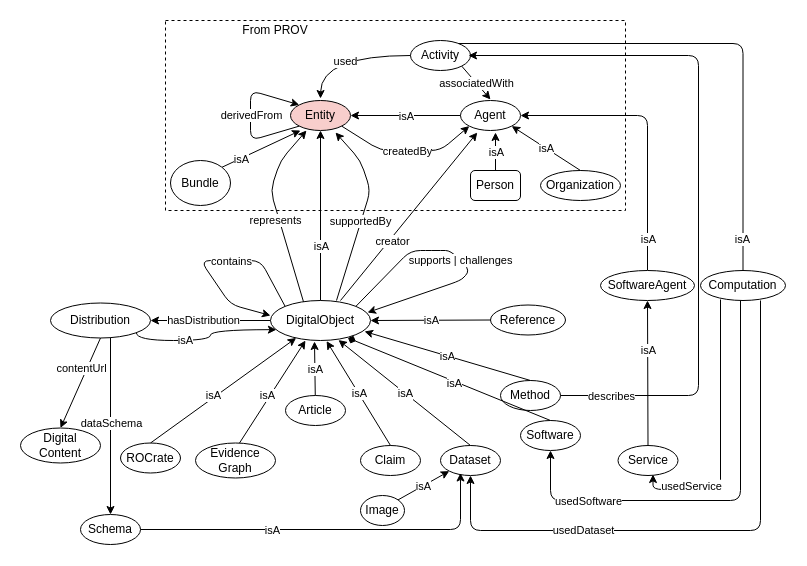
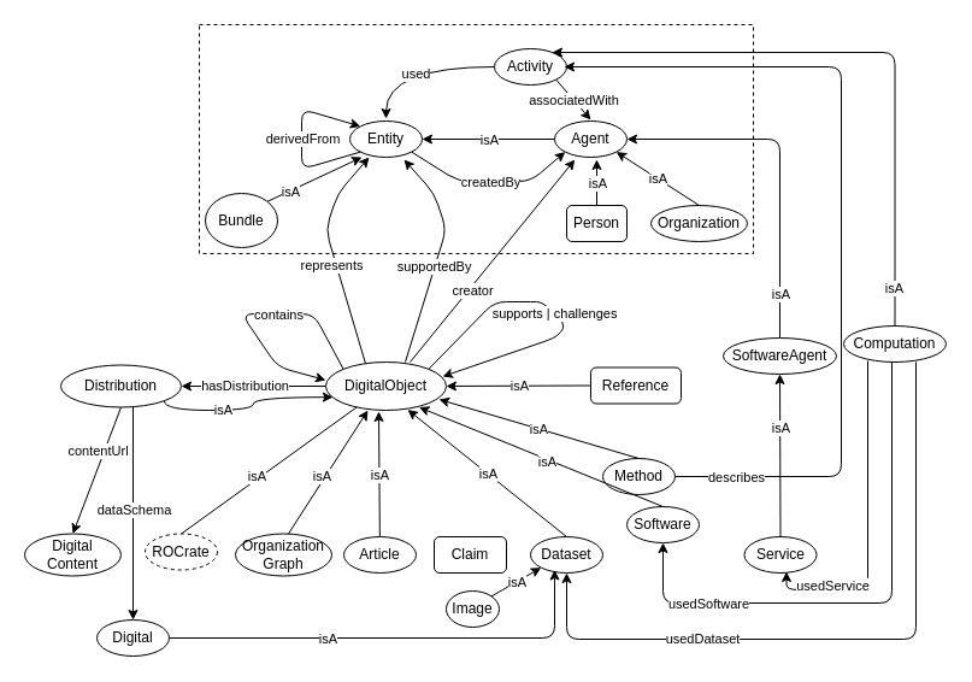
- <mxCell id="70" value="From PROV" style="text;html=1;strokeColor=none;fillColor=none;align=center;verticalAlign=middle;whiteSpace=wrap;rounded=0;dashed=1;" parent="1" vertex="1"><mxGeometry x="240" width="70" height="20" as="geometry" y="20" /></mxCell>
- <mxCell id="75" value="" style="endArrow=none;html=1;exitX=0.5;exitY=0;exitDx=0;exitDy=0;edgeStyle=orthogonalEdgeStyle;" parent="1" source="53" target="2" edge="1"><mxGeometry relative="1" as="geometry"><mxPoint x="742.5" y="270" as="sourcePoint" /><mxPoint x="455" y="43" as="targetPoint" /><Array as="points"><mxPoint x="743" y="43" /></Array></mxGeometry></mxCell>
+ <mxCell id="75" value="" style="endArrow=classic;html=1;exitX=0.5;exitY=0;exitDx=0;exitDy=0;edgeStyle=orthogonalEdgeStyle;" parent="1" source="53" target="2" edge="1"><mxGeometry relative="1" as="geometry"><mxPoint x="742.5" y="270" as="sourcePoint" /><mxPoint x="455" y="43" as="targetPoint" /><Array as="points"><mxPoint x="743" y="43" /></Array></mxGeometry></mxCell>
- <mxCell id="4" value="Entity" style="ellipse;whiteSpace=wrap;html=1;fillColor=#f8cecc;" parent="1" vertex="1"><mxGeometry x="290" y="100" width="60" height="30" as="geometry" /></mxCell>
+ <mxCell id="4" value="Entity" style="ellipse;whiteSpace=wrap;html=1;" parent="1" vertex="1"><mxGeometry x="290" y="100" width="60" height="30" as="geometry" /></mxCell>
- <mxCell id="22" value="" style="endArrow=classic;html=1;exitX=0.5;exitY=0;exitDx=0;exitDy=0;entryX=0.5;entryY=1;entryDx=0;entryDy=0;" parent="1" source="19" target="4" edge="1"><mxGeometry relative="1" as="geometry"><mxPoint x="430" y="280" as="sourcePoint" /><mxPoint x="530" y="280" as="targetPoint" /></mxGeometry></mxCell>
- <mxCell id="23" value="isA" style="edgeLabel;resizable=0;html=1;align=center;verticalAlign=middle;" parent="22" connectable="0" vertex="1"><mxGeometry relative="1" as="geometry"><mxPoint y="30" as="offset" /></mxGeometry></mxCell>
- <mxCell id="89" value="SoftwareAgent" style="ellipse;whiteSpace=wrap;html=1;" parent="1" vertex="1"><mxGeometry x="600" y="270" width="94" height="30" as="geometry" /></mxCell>
+ <mxCell id="89" value="SoftwareAgent" style="ellipse;whiteSpace=wrap;html=1;" parent="1" vertex="1"><mxGeometry x="600" y="280" width="94" height="30" as="geometry" /></mxCell>
- <mxCell id="38" value="Reference" style="ellipse;whiteSpace=wrap;html=1;" parent="1" vertex="1"><mxGeometry x="490" y="304.5" width="75" height="30" as="geometry" /></mxCell>
+ <mxCell id="38" value="Reference" style="whiteSpace=wrap;html=1;rounded=1;" parent="1" vertex="1"><mxGeometry x="490" y="304.5" width="75" height="30" as="geometry" /></mxCell>
- <mxCell id="71" value="" style="endArrow=diamond;html=1;entryX=0.775;entryY=0.938;entryDx=0;entryDy=0;entryPerimeter=0;exitX=0.5;exitY=0;exitDx=0;exitDy=0;" parent="1" source="58" target="19" edge="1"><mxGeometry relative="1" as="geometry"><mxPoint x="460" y="440" as="sourcePoint" /><mxPoint x="520" y="260" as="targetPoint" /></mxGeometry></mxCell>
+ <mxCell id="71" value="" style="endArrow=classic;html=1;entryX=0.775;entryY=0.938;entryDx=0;entryDy=0;entryPerimeter=0;exitX=0.5;exitY=0;exitDx=0;exitDy=0;" parent="1" source="58" target="19" edge="1"><mxGeometry relative="1" as="geometry"><mxPoint x="460" y="440" as="sourcePoint" /><mxPoint x="520" y="260" as="targetPoint" /></mxGeometry></mxCell>
- <mxCell id="85" style="edgeStyle=none;rounded=0;orthogonalLoop=1;jettySize=auto;html=1;exitX=0.5;exitY=0;exitDx=0;exitDy=0;" parent="1" source="87" target="19" edge="1"><mxGeometry relative="1" as="geometry" /></mxCell>
+ <mxCell id="85" style="edgeStyle=none;rounded=0;orthogonalLoop=1;jettySize=auto;html=1;exitX=0.5;exitY=0;exitDx=0;exitDy=0;endArrow=none;" parent="1" source="87" target="19" edge="1"><mxGeometry relative="1" as="geometry" /></mxCell>
- <mxCell id="41" value="" style="endArrow=classic;html=1;exitX=0.5;exitY=0;exitDx=0;exitDy=0;entryX=0.561;entryY=1.014;entryDx=0;entryDy=0;entryPerimeter=0;" parent="1" source="35" target="19" edge="1"><mxGeometry relative="1" as="geometry"><mxPoint x="430" y="280" as="sourcePoint" /><mxPoint x="530" y="280" as="targetPoint" /></mxGeometry></mxCell>
- <mxCell id="42" value="isA" style="edgeLabel;resizable=0;html=1;align=center;verticalAlign=middle;" parent="41" connectable="0" vertex="1"><mxGeometry relative="1" as="geometry" /></mxCell>
- <mxCell id="36" value="Article" style="ellipse;whiteSpace=wrap;html=1;" parent="1" vertex="1"><mxGeometry x="285" y="395" width="60" height="30" as="geometry" /></mxCell>
+ <mxCell id="36" value="Article" style="ellipse;whiteSpace=wrap;html=1;" parent="1" vertex="1"><mxGeometry x="285" y="445" width="60" height="30" as="geometry" /></mxCell>
- <mxCell id="93" value="Digital&lt;br&gt;Content" style="ellipse;whiteSpace=wrap;html=1;fillColor=none;" parent="1" vertex="1"><mxGeometry x="20" y="427.5" width="80" height="35" as="geometry" /></mxCell>
+ <mxCell id="93" value="Digital&lt;br&gt;Content" style="ellipse;whiteSpace=wrap;html=1;fillColor=none;" parent="1" vertex="1"><mxGeometry x="20" y="442.5" width="80" height="35" as="geometry" /></mxCell>
- <mxCell id="87" value="ROCrate" style="ellipse;whiteSpace=wrap;html=1;fillColor=none;strokeColor=#000000;" parent="1" vertex="1"><mxGeometry x="120" y="442.5" width="60" height="30" as="geometry" /></mxCell>
+ <mxCell id="87" value="ROCrate" style="ellipse;whiteSpace=wrap;html=1;fillColor=none;strokeColor=#000000;dashed=1;" parent="1" vertex="1"><mxGeometry x="120" y="442.5" width="60" height="30" as="geometry" /></mxCell>
- <mxCell id="34" value="Evidence&lt;br&gt;Graph" style="ellipse;whiteSpace=wrap;html=1;" parent="1" vertex="1"><mxGeometry x="195" y="442.5" width="80" height="35" as="geometry" /></mxCell>
+ <mxCell id="34" value="Organization&lt;br&gt;Graph" style="ellipse;whiteSpace=wrap;html=1;" parent="1" vertex="1"><mxGeometry x="195" y="442.5" width="80" height="35" as="geometry" /></mxCell>
- <mxCell id="35" value="Claim" style="ellipse;whiteSpace=wrap;html=1;" parent="1" vertex="1"><mxGeometry x="360" y="445" width="60" height="30" as="geometry" /></mxCell>
+ <mxCell id="35" value="Claim" style="whiteSpace=wrap;html=1;rounded=1;" parent="1" vertex="1"><mxGeometry x="360" y="445" width="60" height="30" as="geometry" /></mxCell>
- <mxCell id="54" value="Image" style="ellipse;whiteSpace=wrap;html=1;" parent="1" vertex="1"><mxGeometry x="360" y="495" width="44" height="30" as="geometry" /></mxCell>
+ <mxCell id="54" value="Image" style="ellipse;whiteSpace=wrap;html=1;" parent="1" vertex="1"><mxGeometry x="370" y="490" width="44" height="30" as="geometry" /></mxCell>
- <mxCell id="88" value="Schema" style="ellipse;whiteSpace=wrap;html=1;fillColor=none;strokeColor=#000000;" parent="1" vertex="1"><mxGeometry x="80" y="514" width="60" height="30" as="geometry" /></mxCell>
+ <mxCell id="88" value="Digital" style="ellipse;whiteSpace=wrap;html=1;fillColor=none;strokeColor=#000000;" parent="1" vertex="1"><mxGeometry x="80" y="514" width="60" height="30" as="geometry" /></mxCell>
